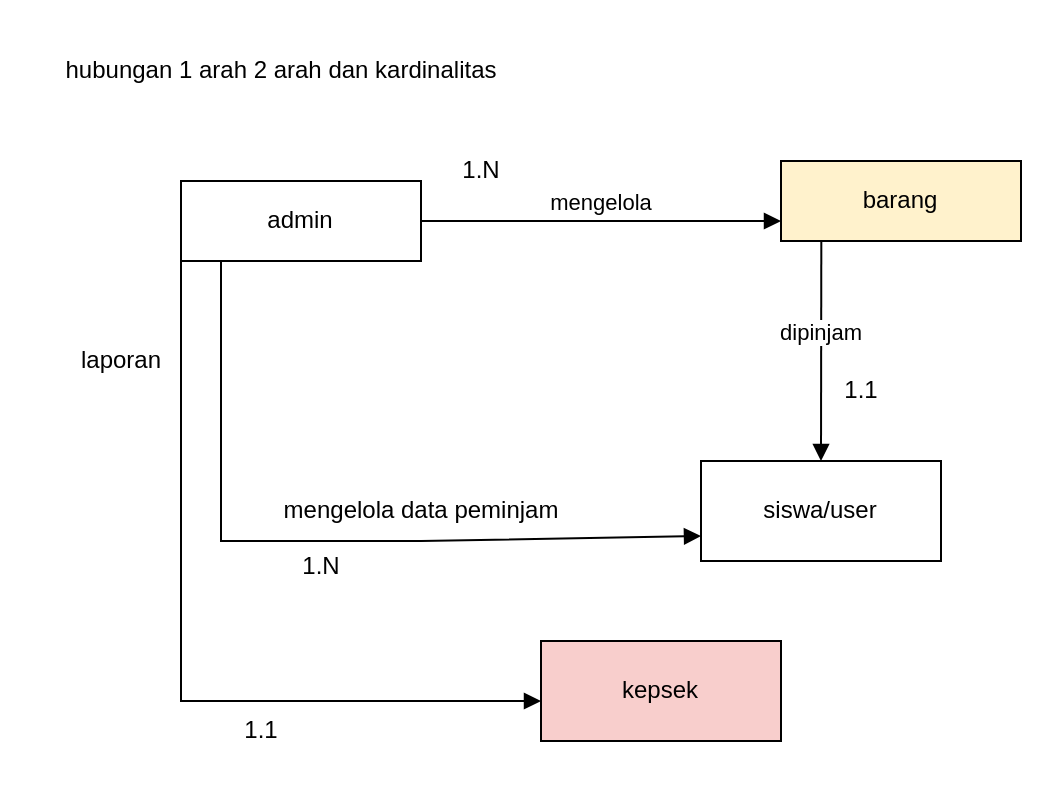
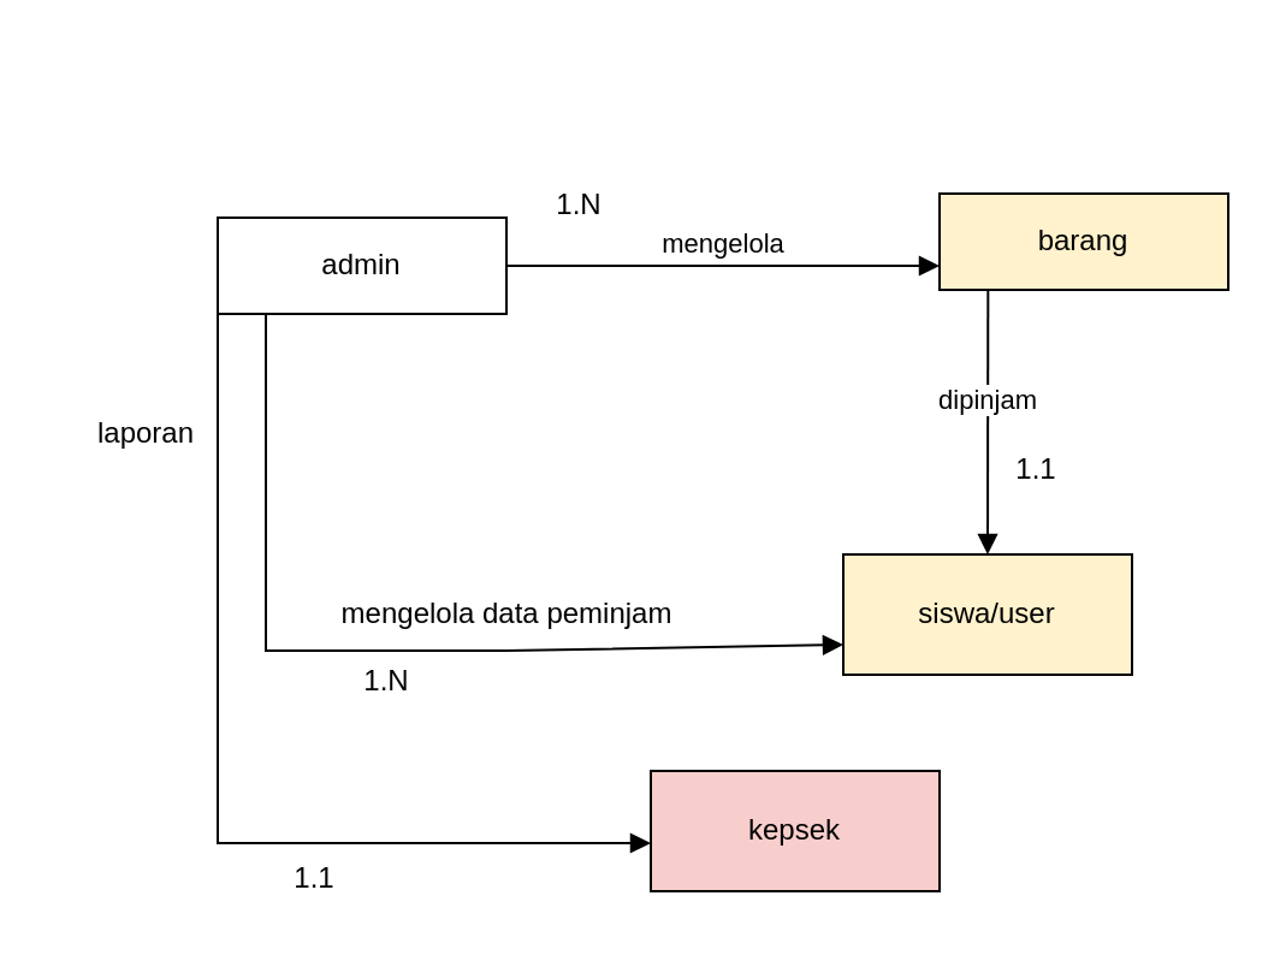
- <mxCell id="2" value="hubungan 1 arah 2 arah dan kardinalitas" style="text;html=1;align=center;verticalAlign=middle;resizable=0;points=[];autosize=1;strokeColor=none;fillColor=none;" vertex="1" parent="1"><mxGeometry x="20" y="20" width="240" height="30" as="geometry" /></mxCell>
- <mxCell id="11" value="siswa/user" style="rounded=0;whiteSpace=wrap;html=1;" vertex="1" parent="1"><mxGeometry x="350" y="230" width="120" height="50" as="geometry" /></mxCell>
+ <mxCell id="11" value="siswa/user" style="rounded=0;whiteSpace=wrap;html=1;fillColor=#fff2cc;" vertex="1" parent="1"><mxGeometry x="350" y="230" width="120" height="50" as="geometry" /></mxCell>
